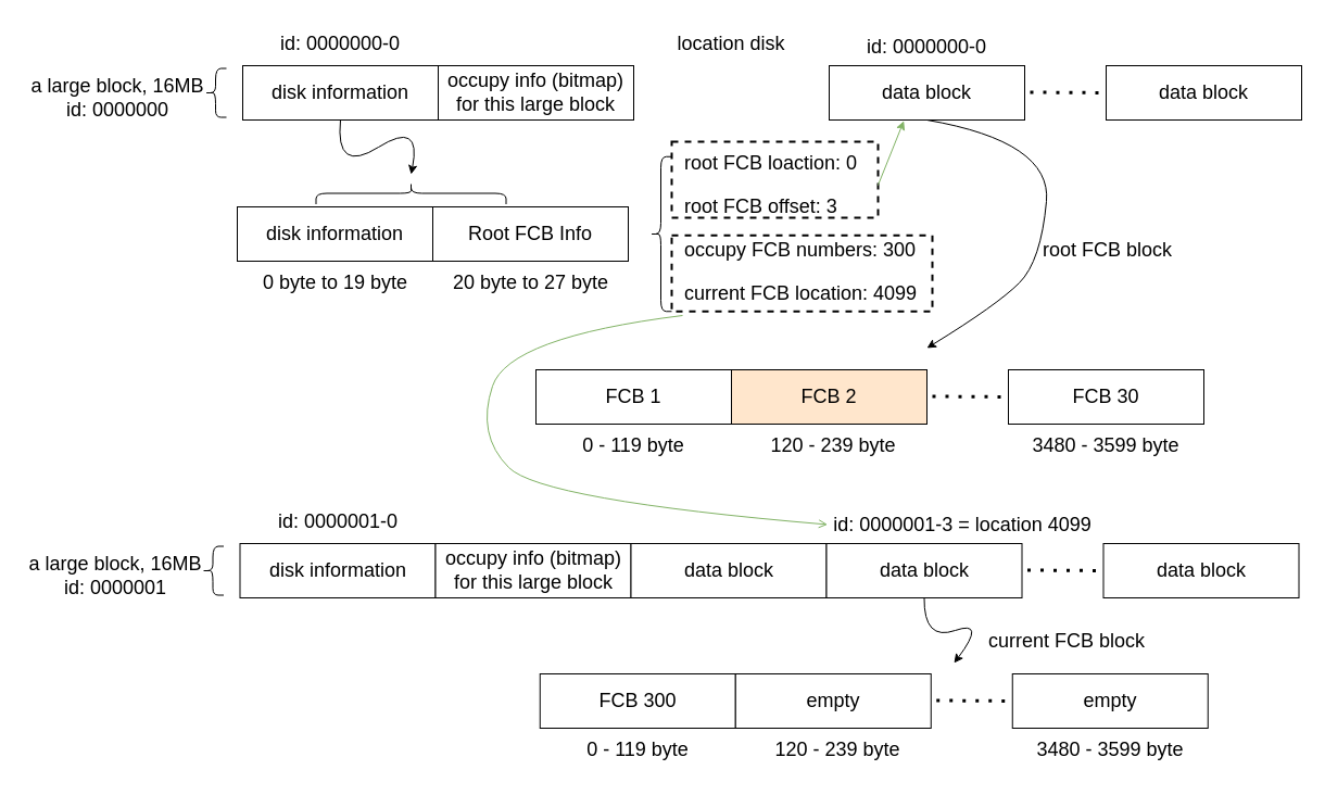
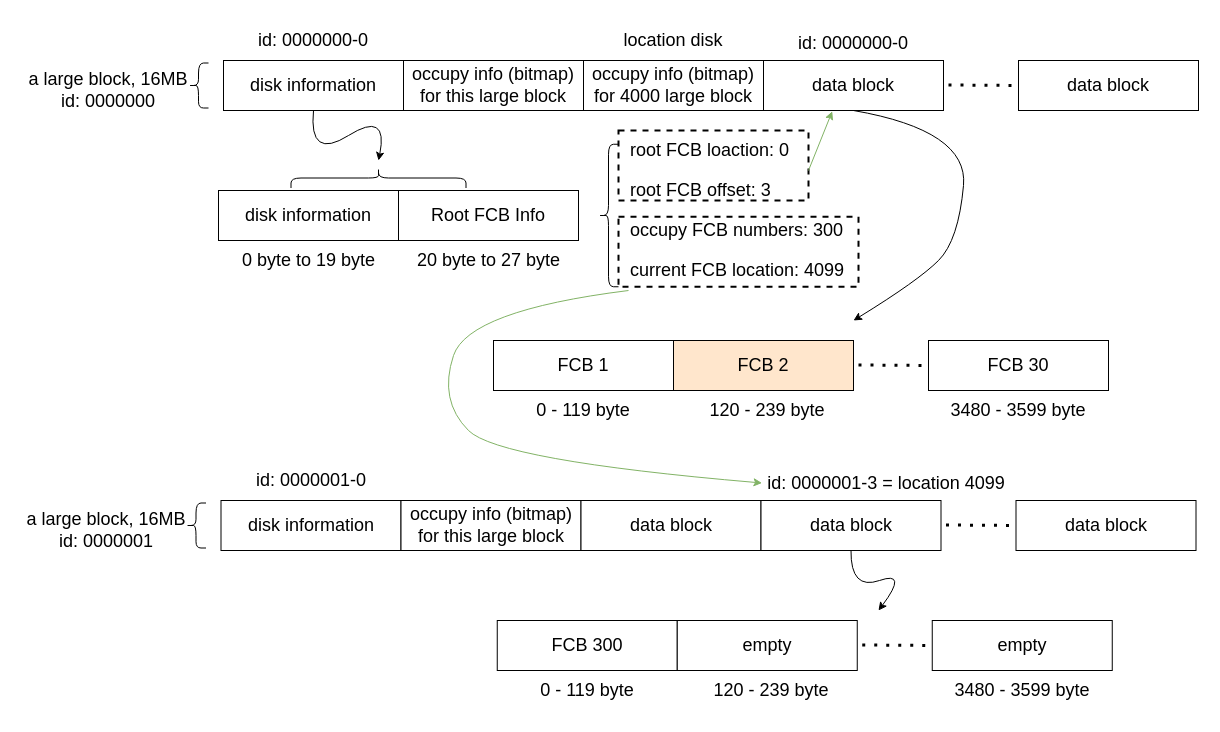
+ <mxCell id="8" value="&lt;font style=&quot;font-size: 18px&quot;&gt;occupy info (bitmap)&lt;br&gt;for 4000 large block&lt;br&gt;&lt;/font&gt;" style="rounded=0;whiteSpace=wrap;html=1;" vertex="1" parent="1"><mxGeometry x="583" y="60" width="180" height="50" as="geometry" /></mxCell>
- <mxCell id="25" value="&lt;font style=&quot;font-size: 18px&quot;&gt;root FCB block&lt;/font&gt;" style="text;html=1;strokeColor=none;fillColor=none;align=left;verticalAlign=middle;whiteSpace=wrap;rounded=0;" vertex="1" parent="1"><mxGeometry x="958" y="210" width="162.5" height="40" as="geometry" /></mxCell>
- <mxCell id="46" value="" style="curved=1;endArrow=open;html=1;exitX=0;exitY=1;exitDx=0;exitDy=0;entryX=0;entryY=0.5;entryDx=0;entryDy=0;fillColor=#d5e8d4;strokeColor=#82b366;" edge="1" parent="1" source="24" target="45"><mxGeometry width="50" height="50" relative="1" as="geometry"><mxPoint x="331.75" y="350" as="sourcePoint" /><mxPoint x="396.75" y="400" as="targetPoint" /><Array as="points"><mxPoint x="468" y="310" /><mxPoint x="438" y="400" /><mxPoint x="498" y="460" /></Array></mxGeometry></mxCell>
+ <mxCell id="46" value="" style="curved=1;endArrow=classic;html=1;exitX=0;exitY=1;exitDx=0;exitDy=0;entryX=0;entryY=0.5;entryDx=0;entryDy=0;fillColor=#d5e8d4;strokeColor=#82b366;" edge="1" parent="1" source="24" target="45"><mxGeometry width="50" height="50" relative="1" as="geometry"><mxPoint x="331.75" y="350" as="sourcePoint" /><mxPoint x="396.75" y="400" as="targetPoint" /><Array as="points"><mxPoint x="468" y="310" /><mxPoint x="438" y="400" /><mxPoint x="498" y="460" /></Array></mxGeometry></mxCell>
- <mxCell id="55" value="&lt;font style=&quot;font-size: 18px&quot;&gt;current FCB block&lt;/font&gt;" style="text;html=1;strokeColor=none;fillColor=none;align=left;verticalAlign=middle;whiteSpace=wrap;rounded=0;" vertex="1" parent="1"><mxGeometry x="908" y="570" width="162.5" height="40" as="geometry" /></mxCell>
